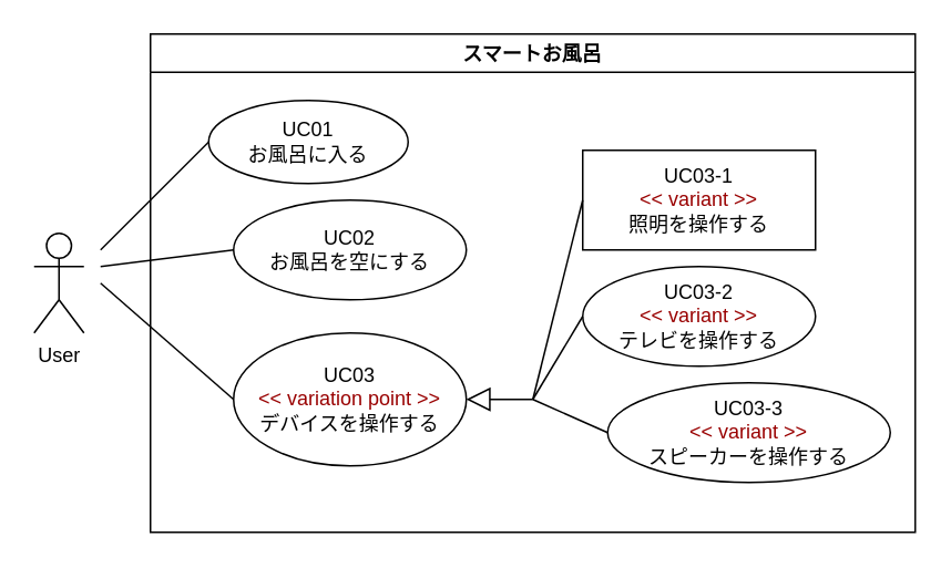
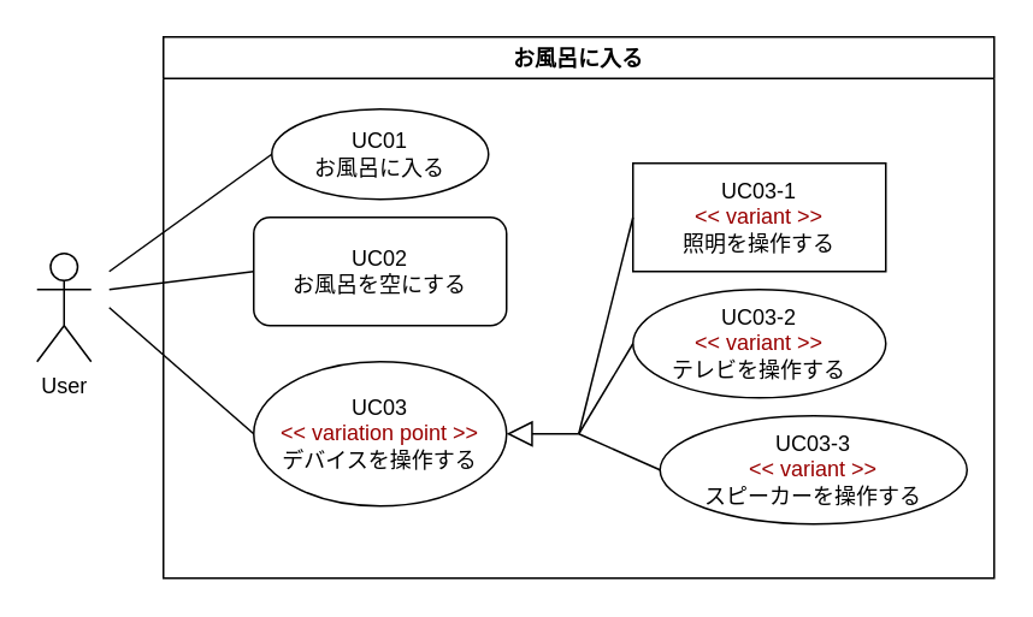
- <mxCell id="2" value="スマートお風呂" style="swimlane;" parent="1" vertex="1"><mxGeometry x="90" y="20" width="460" height="300" as="geometry" /></mxCell>
+ <mxCell id="2" value="お風呂に入る" style="swimlane;" parent="1" vertex="1"><mxGeometry x="90" y="20" width="460" height="300" as="geometry" /></mxCell>
- <mxCell id="3" value="UC01&lt;br&gt;お風呂に入る" style="ellipse;whiteSpace=wrap;html=1;" parent="2" vertex="1"><mxGeometry x="35" y="40" width="120" height="50" as="geometry" /></mxCell>
+ <mxCell id="3" value="UC01&lt;br&gt;お風呂に入る" style="ellipse;whiteSpace=wrap;html=1;" parent="2" vertex="1"><mxGeometry x="60" y="40" width="120" height="50" as="geometry" /></mxCell>
- <mxCell id="4" value="UC02&lt;br&gt;お風呂を空にする" style="ellipse;whiteSpace=wrap;html=1;" parent="2" vertex="1"><mxGeometry x="50" y="100" width="140" height="60" as="geometry" /></mxCell>
+ <mxCell id="4" value="UC02&lt;br&gt;お風呂を空にする" style="whiteSpace=wrap;html=1;rounded=1;" parent="2" vertex="1"><mxGeometry x="50" y="100" width="140" height="60" as="geometry" /></mxCell>
